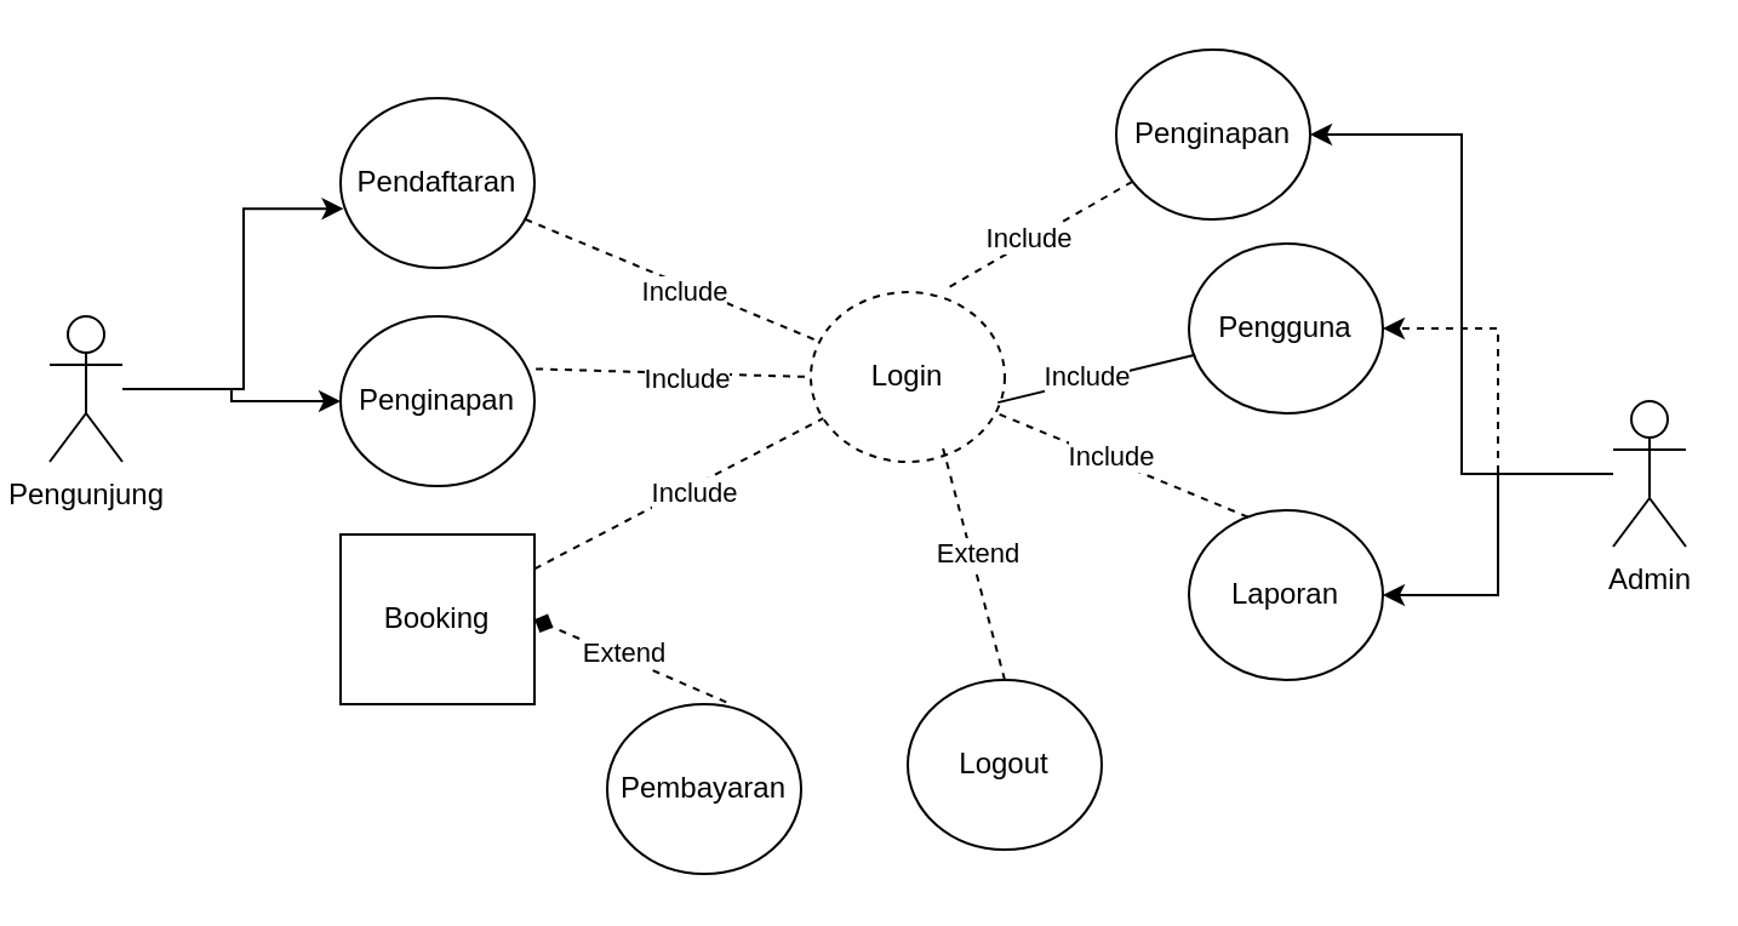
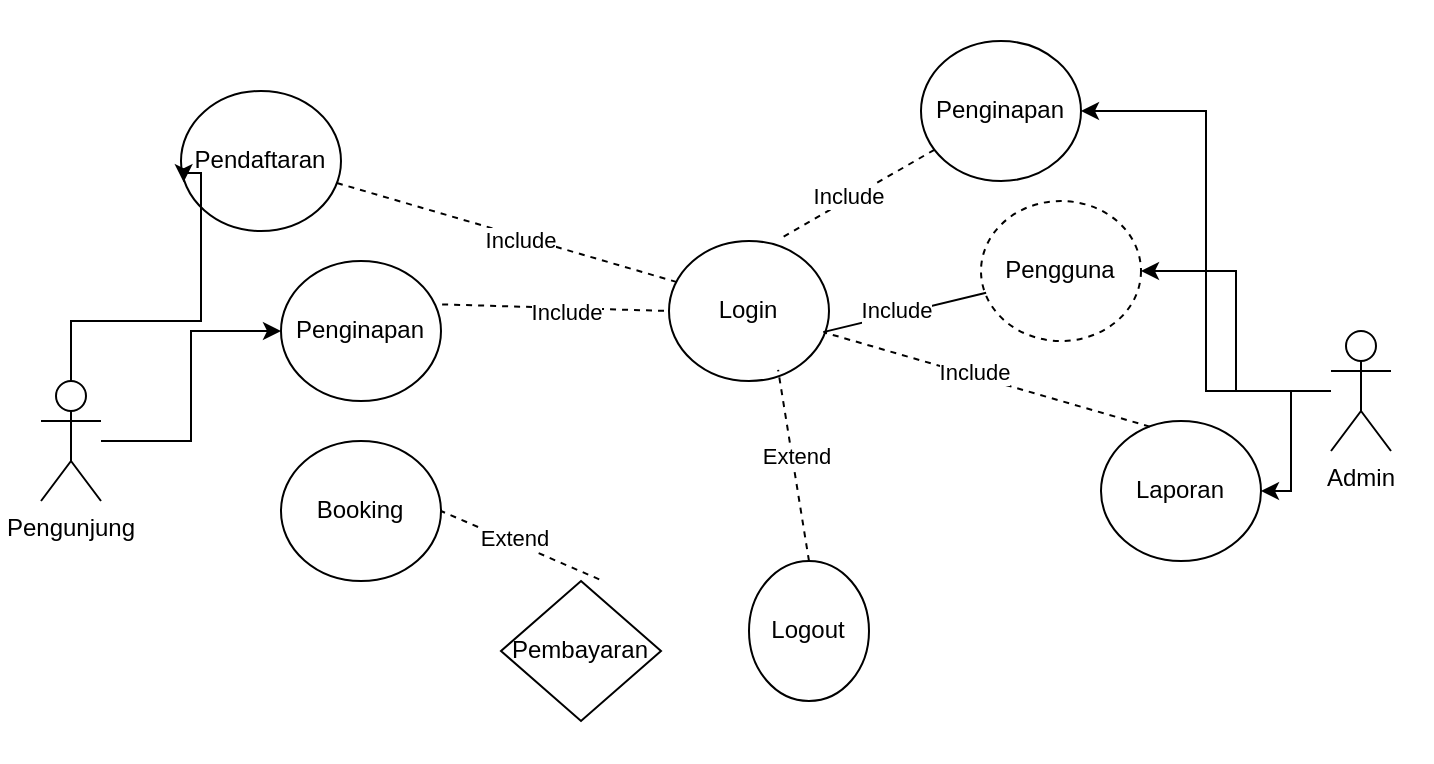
- <mxCell id="10" value="Pendaftaran" style="ellipse;whiteSpace=wrap;html=1;" vertex="1" parent="1"><mxGeometry x="140" y="40" width="80" height="70" as="geometry" /></mxCell>
+ <mxCell id="10" value="Pendaftaran" style="ellipse;whiteSpace=wrap;html=1;" vertex="1" parent="1"><mxGeometry x="90" y="45" width="80" height="70" as="geometry" /></mxCell>
- <mxCell id="26" value="Pengguna" style="ellipse;whiteSpace=wrap;html=1;" vertex="1" parent="1"><mxGeometry x="490" y="100" width="80" height="70" as="geometry" /></mxCell>
+ <mxCell id="26" value="Pengguna" style="ellipse;whiteSpace=wrap;html=1;dashed=1;" vertex="1" parent="1"><mxGeometry x="490" y="100" width="80" height="70" as="geometry" /></mxCell>
- <mxCell id="5" style="edgeStyle=orthogonalEdgeStyle;rounded=0;orthogonalLoop=1;jettySize=auto;html=1;dashed=1;" edge="1" parent="1" source="7" target="26"><mxGeometry relative="1" as="geometry" /></mxCell>
+ <mxCell id="5" style="edgeStyle=orthogonalEdgeStyle;rounded=0;orthogonalLoop=1;jettySize=auto;html=1;" edge="1" parent="1" source="7" target="26"><mxGeometry relative="1" as="geometry" /></mxCell>
- <mxCell id="8" value="Login" style="ellipse;whiteSpace=wrap;html=1;dashed=1;" vertex="1" parent="1"><mxGeometry x="334" y="120" width="80" height="70" as="geometry" /></mxCell>
+ <mxCell id="8" value="Login" style="ellipse;whiteSpace=wrap;html=1;" vertex="1" parent="1"><mxGeometry x="334" y="120" width="80" height="70" as="geometry" /></mxCell>
- <mxCell id="3" value="Pengunjung" style="shape=umlActor;verticalLabelPosition=bottom;verticalAlign=top;html=1;outlineConnect=0;" vertex="1" parent="1"><mxGeometry x="20" y="130" width="30" height="60" as="geometry" /></mxCell>
+ <mxCell id="3" value="Pengunjung" style="shape=umlActor;verticalLabelPosition=bottom;verticalAlign=top;html=1;outlineConnect=0;" vertex="1" parent="1"><mxGeometry x="20" y="190" width="30" height="60" as="geometry" /></mxCell>
- <mxCell id="21" value="" style="endArrow=none;dashed=1;html=1;rounded=0;entryX=0.064;entryY=0.744;entryDx=0;entryDy=0;entryPerimeter=0;" edge="1" parent="1" source="15" target="8"><mxGeometry width="50" height="50" relative="1" as="geometry"><mxPoint x="240" y="150" as="sourcePoint" /><mxPoint x="353" y="153" as="targetPoint" /></mxGeometry></mxCell>
- <mxCell id="22" value="Include" style="edgeLabel;html=1;align=center;verticalAlign=middle;resizable=0;points=[];" vertex="1" connectable="0" parent="21"><mxGeometry x="0.092" y="-2" relative="1" as="geometry"><mxPoint as="offset" /></mxGeometry></mxCell>
- <mxCell id="27" value="Laporan" style="ellipse;whiteSpace=wrap;html=1;" vertex="1" parent="1"><mxGeometry x="490" y="210" width="80" height="70" as="geometry" /></mxCell>
+ <mxCell id="27" value="Laporan" style="ellipse;whiteSpace=wrap;html=1;" vertex="1" parent="1"><mxGeometry x="550" y="210" width="80" height="70" as="geometry" /></mxCell>
- <mxCell id="15" value="Booking" style="whiteSpace=wrap;html=1;rounded=0;" vertex="1" parent="1"><mxGeometry x="140" y="220" width="80" height="70" as="geometry" /></mxCell>
+ <mxCell id="15" value="Booking" style="ellipse;whiteSpace=wrap;html=1;" vertex="1" parent="1"><mxGeometry x="140" y="220" width="80" height="70" as="geometry" /></mxCell>
- <mxCell id="23" value="" style="endArrow=diamond;dashed=1;html=1;rounded=0;entryX=1;entryY=0.5;entryDx=0;entryDy=0;exitX=0.614;exitY=-0.012;exitDx=0;exitDy=0;exitPerimeter=0;" edge="1" parent="1" source="18" target="15"><mxGeometry width="50" height="50" relative="1" as="geometry"><mxPoint x="421" y="276" as="sourcePoint" /><mxPoint x="380" y="190" as="targetPoint" /></mxGeometry></mxCell>
+ <mxCell id="23" value="" style="endArrow=none;dashed=1;html=1;rounded=0;entryX=1;entryY=0.5;entryDx=0;entryDy=0;exitX=0.614;exitY=-0.012;exitDx=0;exitDy=0;exitPerimeter=0;" edge="1" parent="1" source="18" target="15"><mxGeometry width="50" height="50" relative="1" as="geometry"><mxPoint x="421" y="276" as="sourcePoint" /><mxPoint x="380" y="190" as="targetPoint" /></mxGeometry></mxCell>
- <mxCell id="9" value="Logout" style="ellipse;whiteSpace=wrap;html=1;" vertex="1" parent="1"><mxGeometry x="374" y="280" width="80" height="70" as="geometry" /></mxCell>
+ <mxCell id="9" value="Logout" style="ellipse;whiteSpace=wrap;html=1;" vertex="1" parent="1"><mxGeometry x="374" y="280" width="60" height="70" as="geometry" /></mxCell>
- <mxCell id="18" value="Pembayaran" style="ellipse;whiteSpace=wrap;html=1;" vertex="1" parent="1"><mxGeometry x="250" y="290" width="80" height="70" as="geometry" /></mxCell>
+ <mxCell id="18" value="Pembayaran" style="rhombus;whiteSpace=wrap;html=1;" vertex="1" parent="1"><mxGeometry x="250" y="290" width="80" height="70" as="geometry" /></mxCell>
